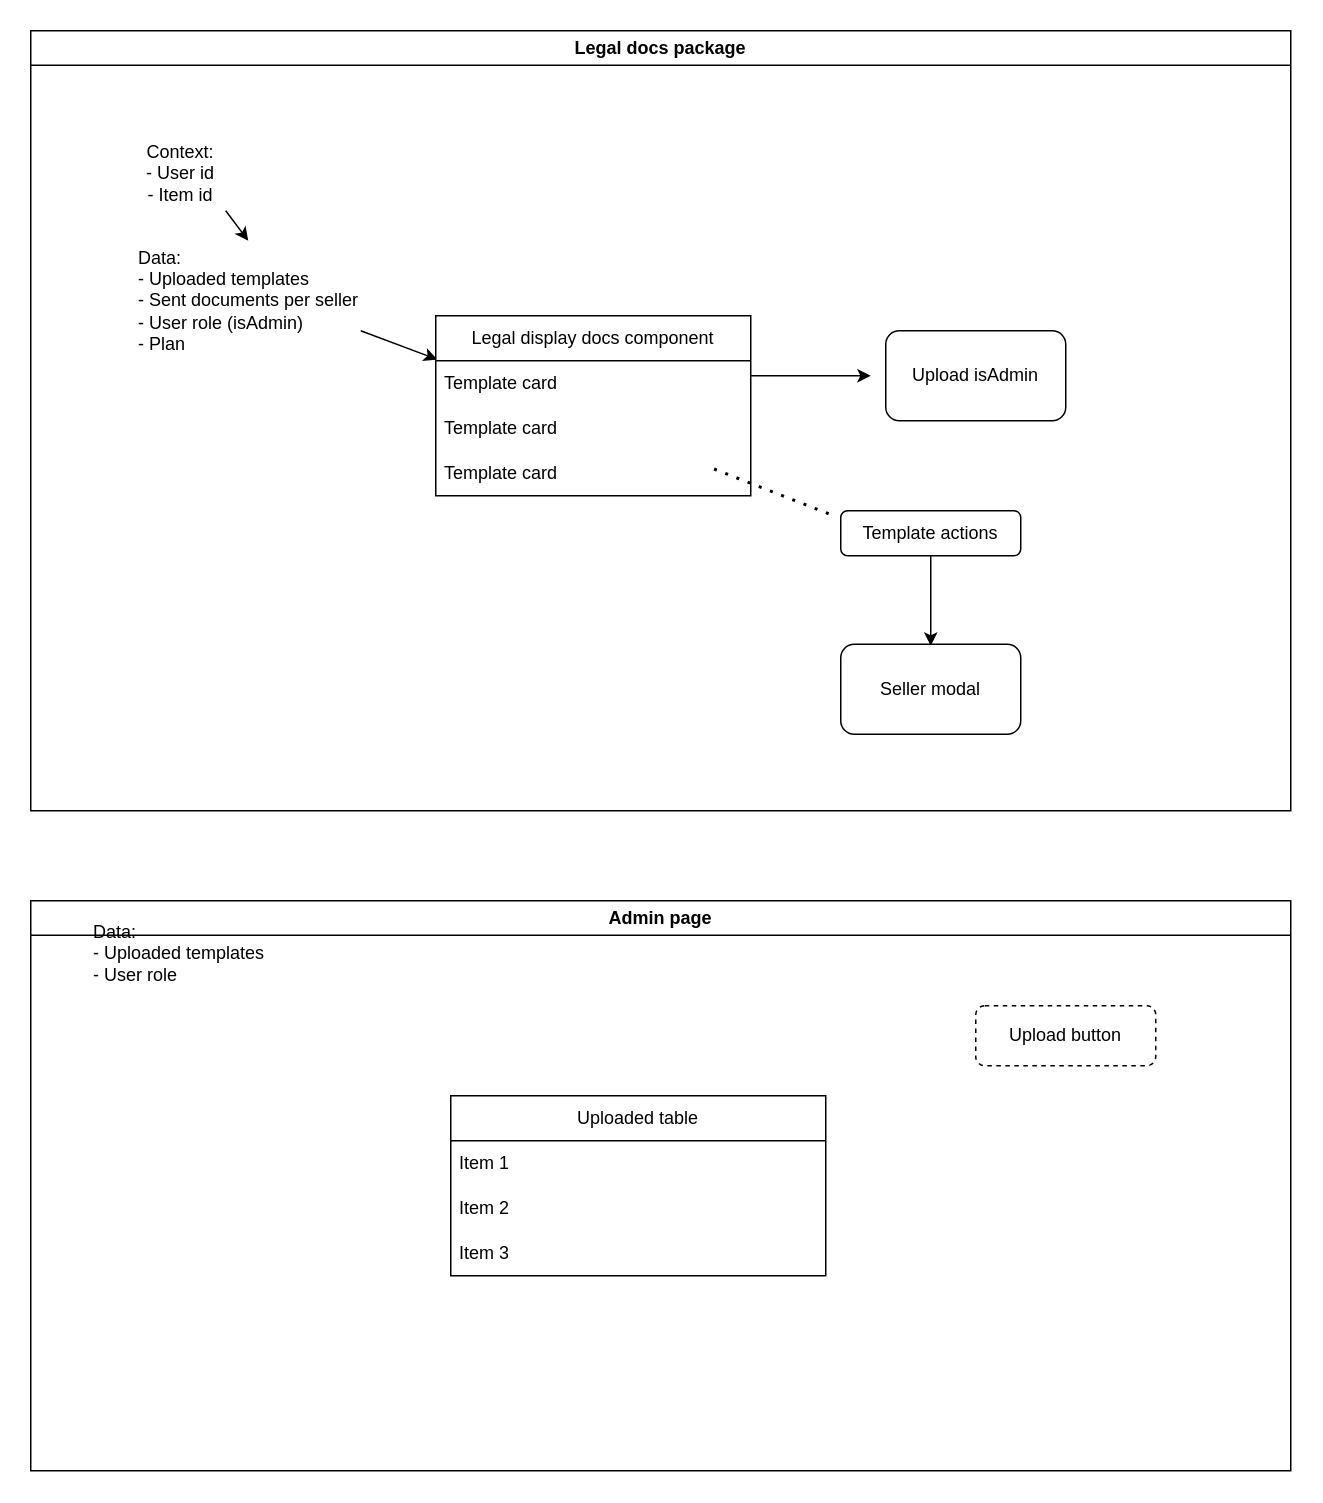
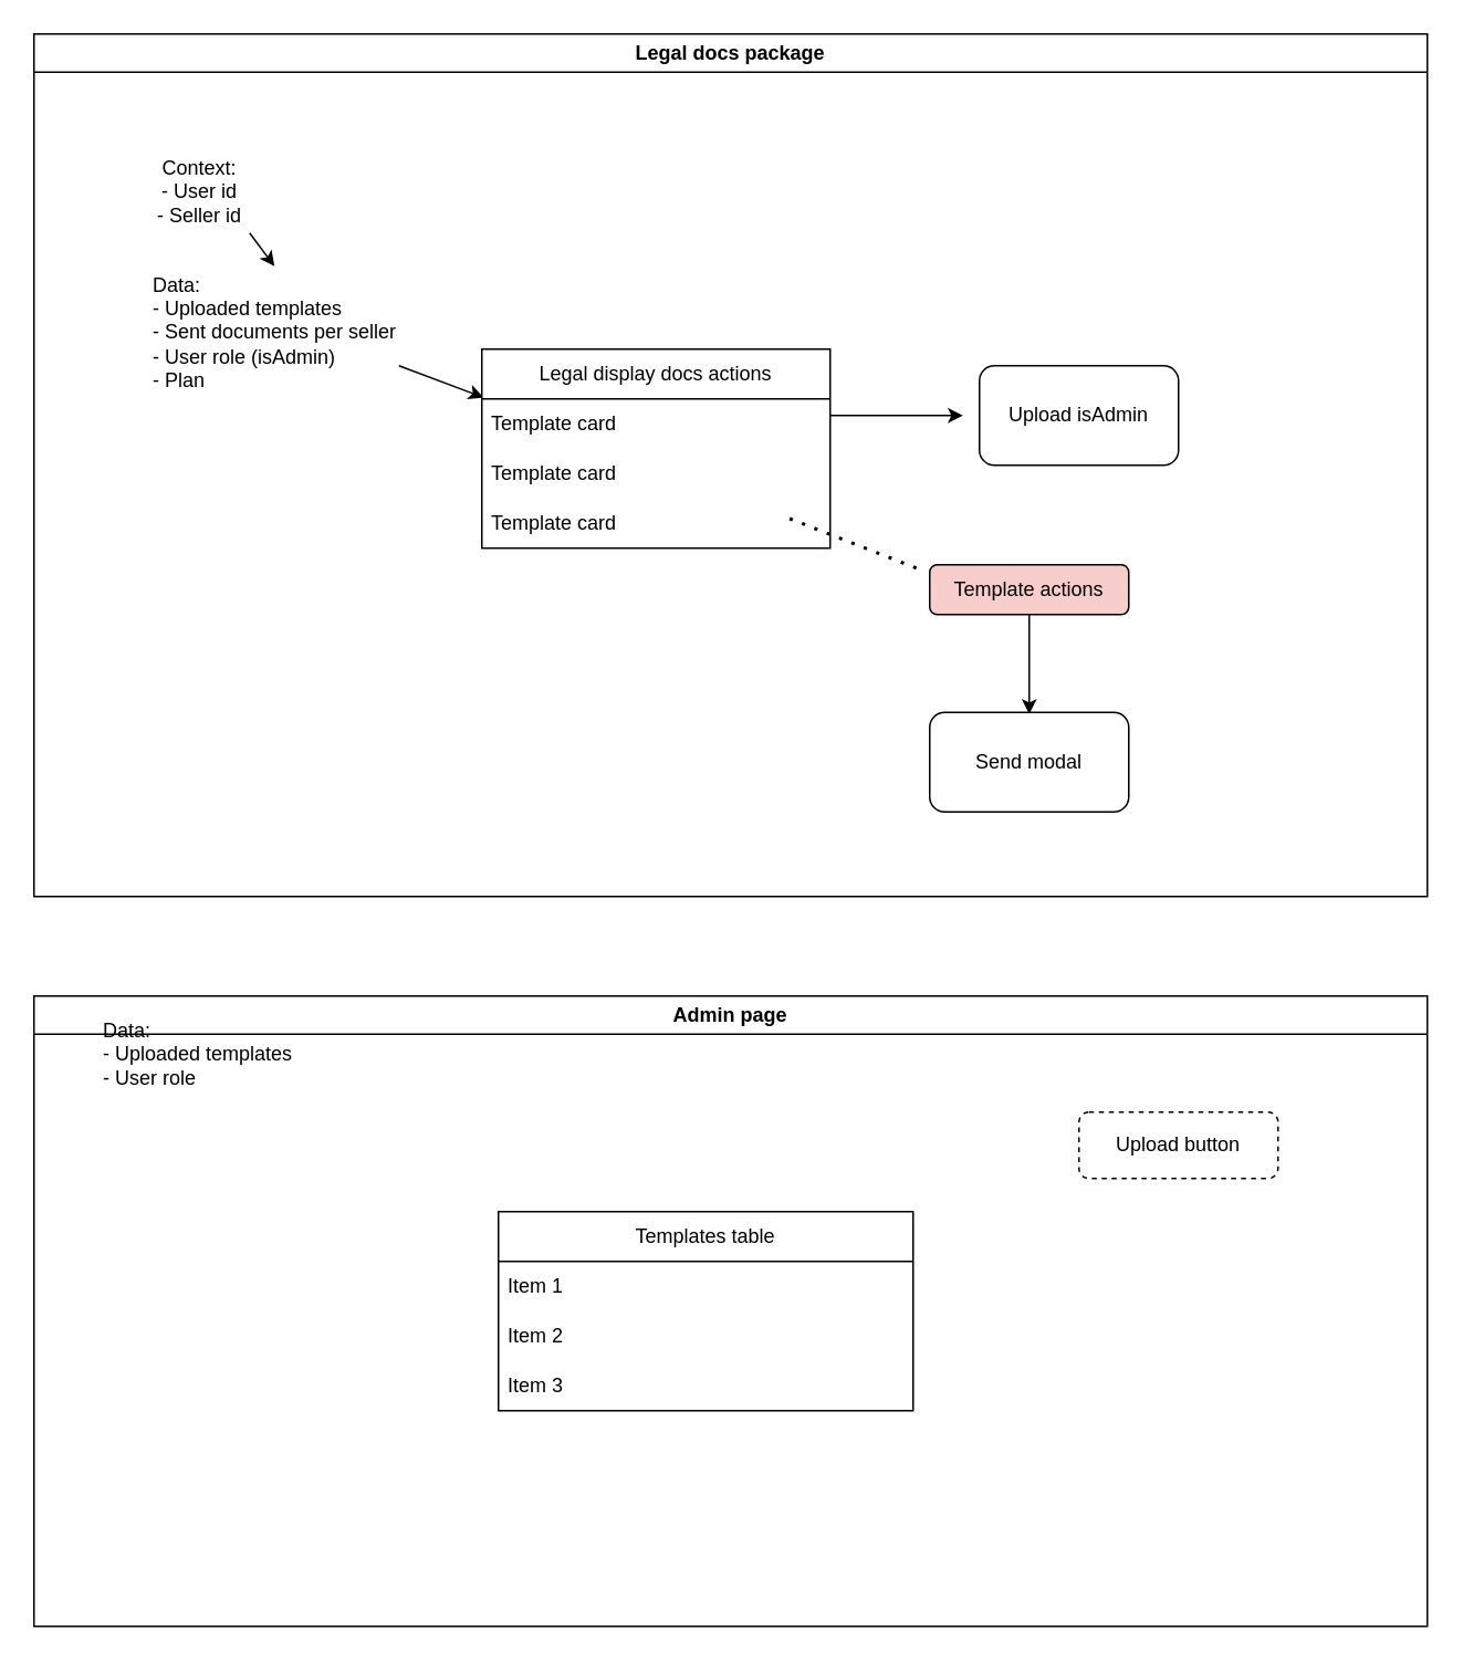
- <mxCell id="4" value="Context:&lt;div&gt;- User id&lt;/div&gt;&lt;div&gt;- Item id&lt;/div&gt;" style="text;html=1;align=center;verticalAlign=middle;whiteSpace=wrap;rounded=0;" vertex="1" parent="1"><mxGeometry x="90" y="100" width="60" height="30" as="geometry" /></mxCell>
+ <mxCell id="4" value="Context:&lt;div&gt;- User id&lt;/div&gt;&lt;div&gt;- Seller id&lt;/div&gt;" style="text;html=1;align=center;verticalAlign=middle;whiteSpace=wrap;rounded=0;" vertex="1" parent="1"><mxGeometry x="90" y="100" width="60" height="30" as="geometry" /></mxCell>
- <mxCell id="19" value="Legal display docs component" style="swimlane;fontStyle=0;childLayout=stackLayout;horizontal=1;startSize=30;horizontalStack=0;resizeParent=1;resizeParentMax=0;resizeLast=0;collapsible=1;marginBottom=0;whiteSpace=wrap;html=1;" vertex="1" parent="1"><mxGeometry x="290" y="210" width="210" height="120" as="geometry" /></mxCell>
+ <mxCell id="19" value="Legal display docs actions" style="swimlane;fontStyle=0;childLayout=stackLayout;horizontal=1;startSize=30;horizontalStack=0;resizeParent=1;resizeParentMax=0;resizeLast=0;collapsible=1;marginBottom=0;whiteSpace=wrap;html=1;" vertex="1" parent="1"><mxGeometry x="290" y="210" width="210" height="120" as="geometry" /></mxCell>
- <mxCell id="8" value="Template actions" style="rounded=1;whiteSpace=wrap;html=1;" vertex="1" parent="1"><mxGeometry x="560" y="340" width="120" height="30" as="geometry" /></mxCell>
+ <mxCell id="8" value="Template actions" style="rounded=1;whiteSpace=wrap;html=1;fillColor=#f8cecc;" vertex="1" parent="1"><mxGeometry x="560" y="340" width="120" height="30" as="geometry" /></mxCell>
- <mxCell id="11" value="Seller modal" style="rounded=1;whiteSpace=wrap;html=1;" vertex="1" parent="1"><mxGeometry x="560" y="429" width="120" height="60" as="geometry" /></mxCell>
+ <mxCell id="11" value="Send modal" style="rounded=1;whiteSpace=wrap;html=1;" vertex="1" parent="1"><mxGeometry x="560" y="429" width="120" height="60" as="geometry" /></mxCell>
- <mxCell id="15" value="Uploaded table" style="swimlane;fontStyle=0;childLayout=stackLayout;horizontal=1;startSize=30;horizontalStack=0;resizeParent=1;resizeParentMax=0;resizeLast=0;collapsible=1;marginBottom=0;whiteSpace=wrap;html=1;" vertex="1" parent="12"><mxGeometry x="280" y="130" width="250" height="120" as="geometry" /></mxCell>
+ <mxCell id="15" value="Templates table" style="swimlane;fontStyle=0;childLayout=stackLayout;horizontal=1;startSize=30;horizontalStack=0;resizeParent=1;resizeParentMax=0;resizeLast=0;collapsible=1;marginBottom=0;whiteSpace=wrap;html=1;" vertex="1" parent="12"><mxGeometry x="280" y="130" width="250" height="120" as="geometry" /></mxCell>
